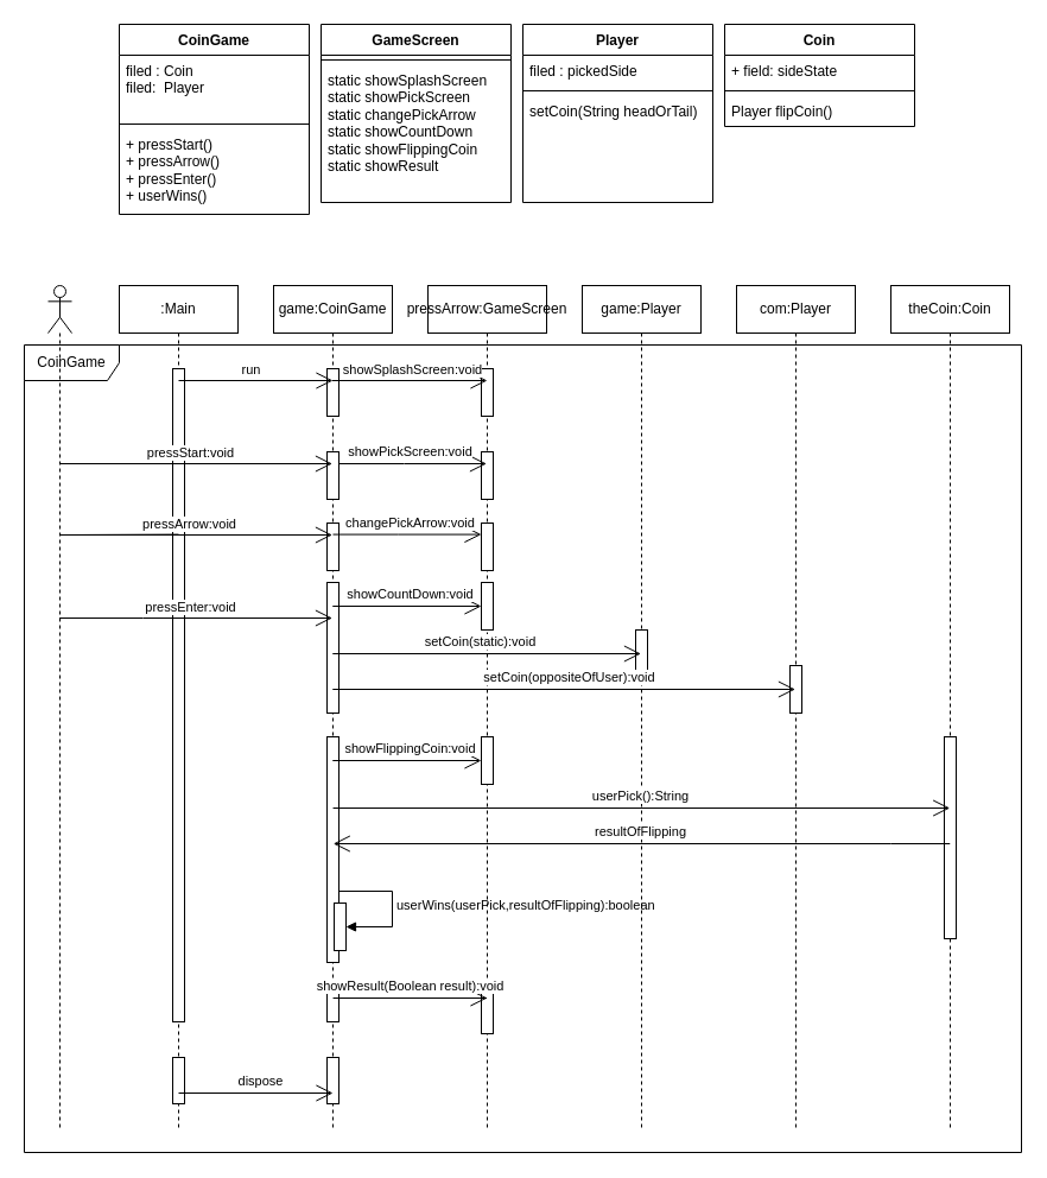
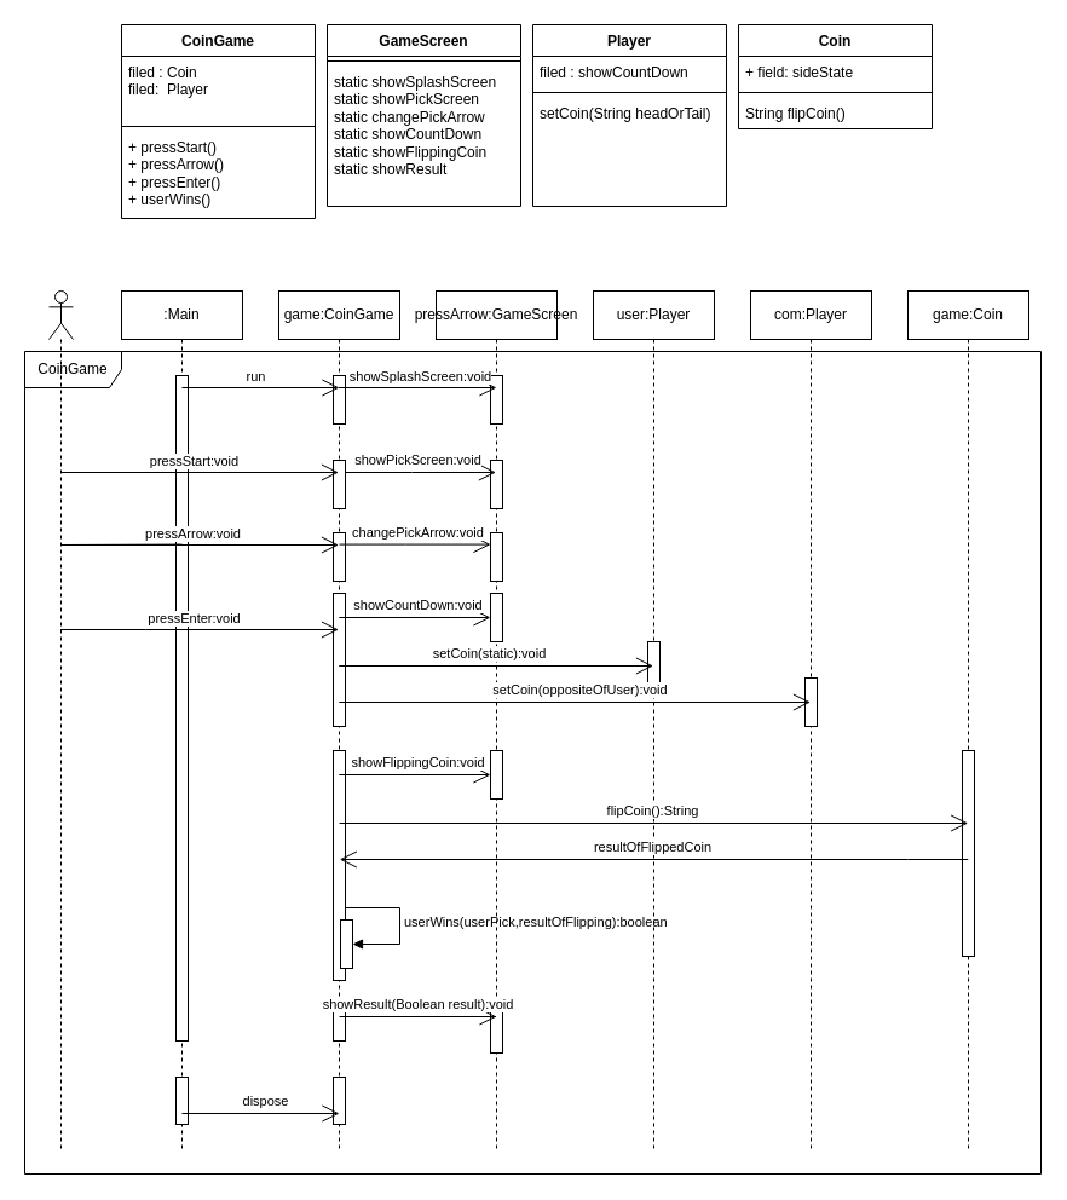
- <mxCell id="72" value="filed : pickedSide" style="text;strokeColor=none;fillColor=none;align=left;verticalAlign=top;spacingLeft=4;spacingRight=4;overflow=hidden;rotatable=0;points=[[0,0.5],[1,0.5]];portConstraint=eastwest;whiteSpace=wrap;html=1;" vertex="1" parent="71"><mxGeometry y="26" width="160" height="26" as="geometry" /></mxCell>
+ <mxCell id="72" value="filed : showCountDown" style="text;strokeColor=none;fillColor=none;align=left;verticalAlign=top;spacingLeft=4;spacingRight=4;overflow=hidden;rotatable=0;points=[[0,0.5],[1,0.5]];portConstraint=eastwest;whiteSpace=wrap;html=1;" vertex="1" parent="71"><mxGeometry y="26" width="160" height="26" as="geometry" /></mxCell>
- <mxCell id="70" value="Player flipCoin()" style="text;strokeColor=none;fillColor=none;align=left;verticalAlign=top;spacingLeft=4;spacingRight=4;overflow=hidden;rotatable=0;points=[[0,0.5],[1,0.5]];portConstraint=eastwest;whiteSpace=wrap;html=1;" vertex="1" parent="67"><mxGeometry y="60" width="160" height="26" as="geometry" /></mxCell>
+ <mxCell id="70" value="String flipCoin()" style="text;strokeColor=none;fillColor=none;align=left;verticalAlign=top;spacingLeft=4;spacingRight=4;overflow=hidden;rotatable=0;points=[[0,0.5],[1,0.5]];portConstraint=eastwest;whiteSpace=wrap;html=1;" vertex="1" parent="67"><mxGeometry y="60" width="160" height="26" as="geometry" /></mxCell>
- <mxCell id="19" value="game:Player" style="shape=umlLifeline;perimeter=lifelinePerimeter;whiteSpace=wrap;html=1;container=1;dropTarget=0;collapsible=0;recursiveResize=0;outlineConnect=0;portConstraint=eastwest;newEdgeStyle={&quot;edgeStyle&quot;:&quot;elbowEdgeStyle&quot;,&quot;elbow&quot;:&quot;vertical&quot;,&quot;curved&quot;:0,&quot;rounded&quot;:0};" vertex="1" parent="1"><mxGeometry x="490" y="240" width="100" height="710" as="geometry" /></mxCell>
+ <mxCell id="19" value="user:Player" style="shape=umlLifeline;perimeter=lifelinePerimeter;whiteSpace=wrap;html=1;container=1;dropTarget=0;collapsible=0;recursiveResize=0;outlineConnect=0;portConstraint=eastwest;newEdgeStyle={&quot;edgeStyle&quot;:&quot;elbowEdgeStyle&quot;,&quot;elbow&quot;:&quot;vertical&quot;,&quot;curved&quot;:0,&quot;rounded&quot;:0};" vertex="1" parent="1"><mxGeometry x="490" y="240" width="100" height="710" as="geometry" /></mxCell>
- <mxCell id="23" value="theCoin:Coin" style="shape=umlLifeline;perimeter=lifelinePerimeter;whiteSpace=wrap;html=1;container=1;dropTarget=0;collapsible=0;recursiveResize=0;outlineConnect=0;portConstraint=eastwest;newEdgeStyle={&quot;edgeStyle&quot;:&quot;elbowEdgeStyle&quot;,&quot;elbow&quot;:&quot;vertical&quot;,&quot;curved&quot;:0,&quot;rounded&quot;:0};" vertex="1" parent="1"><mxGeometry x="750" y="240" width="100" height="710" as="geometry" /></mxCell>
+ <mxCell id="23" value="game:Coin" style="shape=umlLifeline;perimeter=lifelinePerimeter;whiteSpace=wrap;html=1;container=1;dropTarget=0;collapsible=0;recursiveResize=0;outlineConnect=0;portConstraint=eastwest;newEdgeStyle={&quot;edgeStyle&quot;:&quot;elbowEdgeStyle&quot;,&quot;elbow&quot;:&quot;vertical&quot;,&quot;curved&quot;:0,&quot;rounded&quot;:0};" vertex="1" parent="1"><mxGeometry x="750" y="240" width="100" height="710" as="geometry" /></mxCell>
- <mxCell id="40" value="userPick():String" style="edgeLabel;html=1;align=center;verticalAlign=middle;resizable=0;points=[];" vertex="1" connectable="0" parent="1"><mxGeometry x="550.25" y="630" as="geometry"><mxPoint x="-12" y="39" as="offset" /></mxGeometry></mxCell>
+ <mxCell id="40" value="flipCoin():String" style="edgeLabel;html=1;align=center;verticalAlign=middle;resizable=0;points=[];" vertex="1" connectable="0" parent="1"><mxGeometry x="550.25" y="630" as="geometry"><mxPoint x="-12" y="39" as="offset" /></mxGeometry></mxCell>
- <mxCell id="42" value="resultOfFlipping" style="edgeLabel;html=1;align=center;verticalAlign=middle;resizable=0;points=[];" vertex="1" connectable="0" parent="1"><mxGeometry x="550.25" y="660" as="geometry"><mxPoint x="-12" y="39" as="offset" /></mxGeometry></mxCell>
+ <mxCell id="42" value="resultOfFlippedCoin" style="edgeLabel;html=1;align=center;verticalAlign=middle;resizable=0;points=[];" vertex="1" connectable="0" parent="1"><mxGeometry x="550.25" y="660" as="geometry"><mxPoint x="-12" y="39" as="offset" /></mxGeometry></mxCell>
